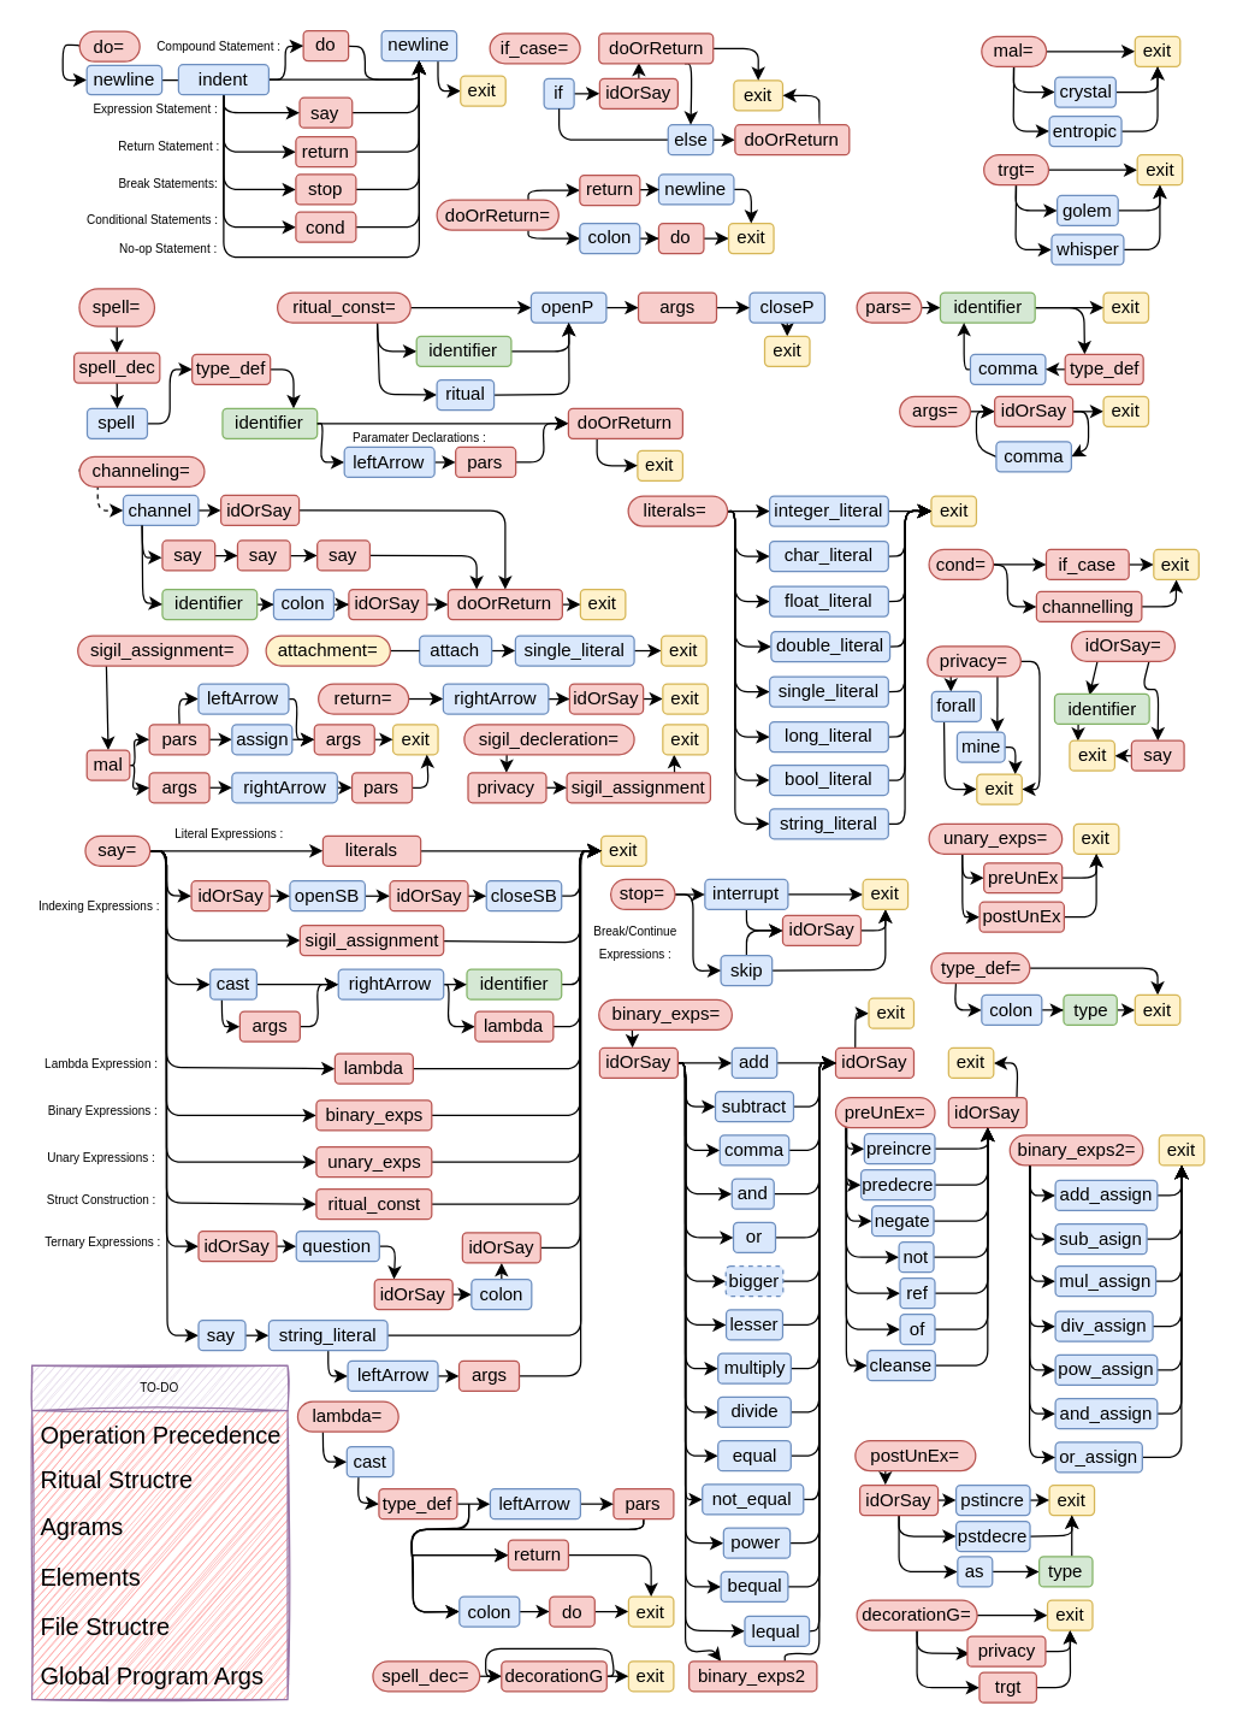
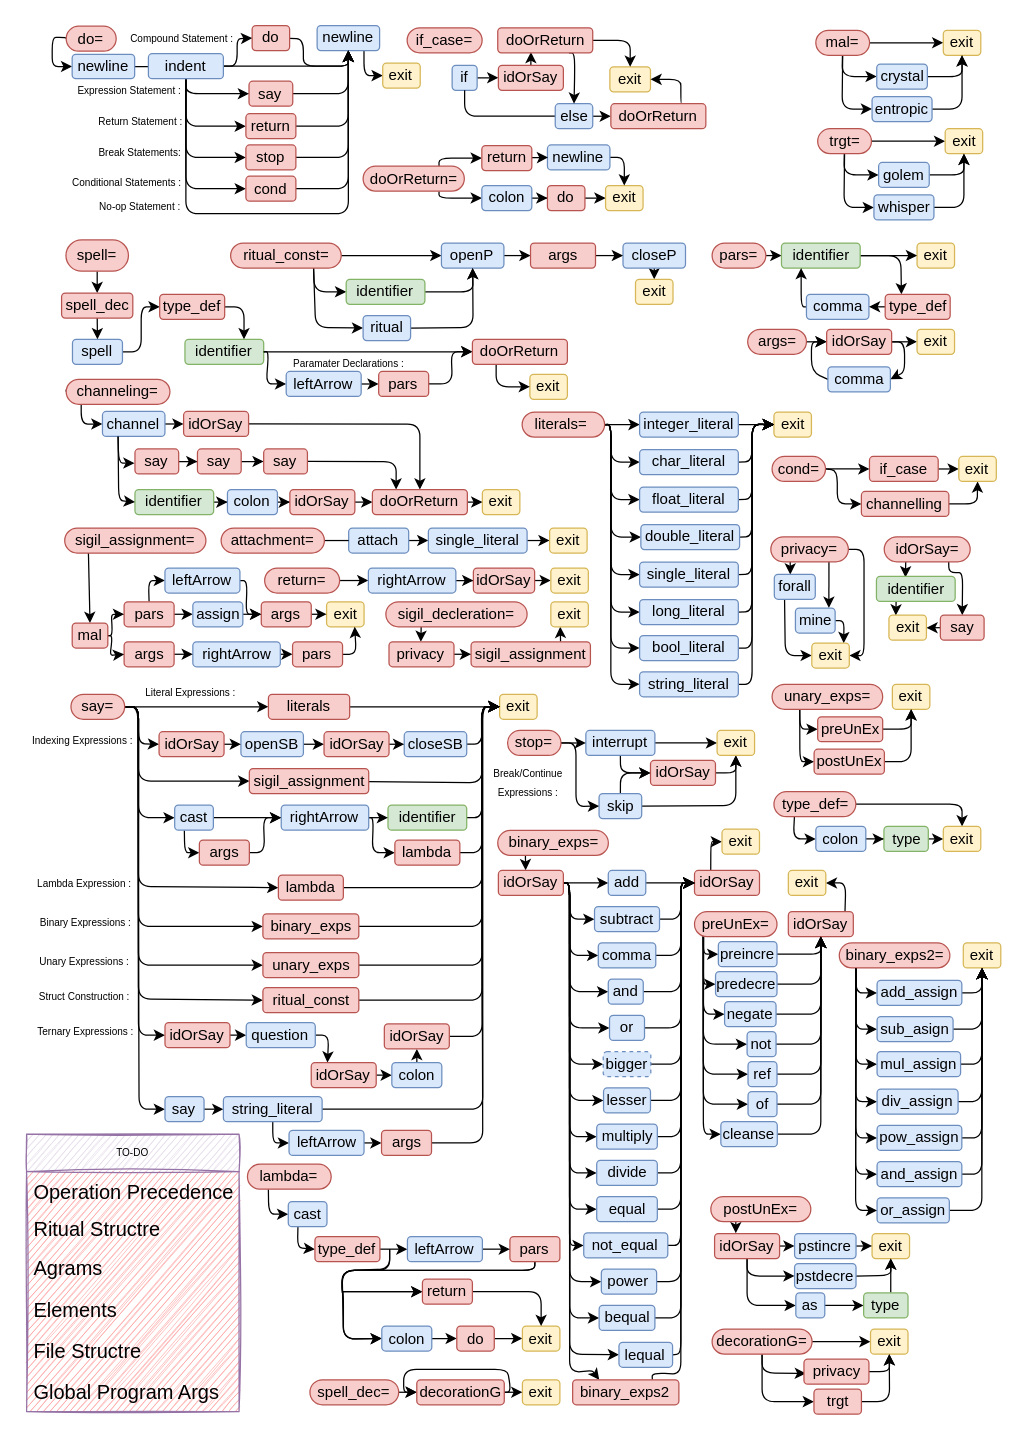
- <mxCell id="46" style="edgeStyle=orthogonalEdgeStyle;rounded=1;orthogonalLoop=1;jettySize=auto;html=1;fontSize=8;entryX=0;entryY=0.5;entryDx=0;entryDy=0;exitX=0;exitY=0.5;exitDx=0;exitDy=0;dashed=1;" parent="1" source="47" target="49" edge="1"><mxGeometry relative="1" as="geometry"><mxPoint x="64.21" y="340" as="targetPoint" /><Array as="points"><mxPoint x="64.21" y="310" /><mxPoint x="64.21" y="339" /></Array></mxGeometry></mxCell>
+ <mxCell id="46" style="edgeStyle=orthogonalEdgeStyle;rounded=1;orthogonalLoop=1;jettySize=auto;html=1;fontSize=8;entryX=0;entryY=0.5;entryDx=0;entryDy=0;exitX=0;exitY=0.5;exitDx=0;exitDy=0;" parent="1" source="47" target="49" edge="1"><mxGeometry relative="1" as="geometry"><mxPoint x="64.21" y="340" as="targetPoint" /><Array as="points"><mxPoint x="64.21" y="310" /><mxPoint x="64.21" y="339" /></Array></mxGeometry></mxCell>
- <mxCell id="127" value="idOrSay=" style="rounded=1;whiteSpace=wrap;html=1;fontSize=12;glass=0;strokeWidth=1;shadow=0;arcSize=50;fillColor=#f8cecc;strokeColor=#b85450;" parent="1" vertex="1"><mxGeometry x="711.75" y="419" width="68.75" height="20" as="geometry" /></mxCell>
+ <mxCell id="127" value="idOrSay=" style="rounded=1;whiteSpace=wrap;html=1;fontSize=12;glass=0;strokeWidth=1;shadow=0;arcSize=50;fillColor=#f8cecc;strokeColor=#b85450;" parent="1" vertex="1"><mxGeometry x="706.75" y="429" width="68.75" height="20" as="geometry" /></mxCell>
- <mxCell id="505" value="attachment=" style="rounded=1;whiteSpace=wrap;html=1;fontSize=12;glass=0;strokeWidth=1;shadow=0;arcSize=50;fillColor=#fff2cc;strokeColor=#b85450;" vertex="1" parent="1"><mxGeometry x="176.15" y="422" width="82.65" height="20" as="geometry" /></mxCell>
+ <mxCell id="505" value="attachment=" style="rounded=1;whiteSpace=wrap;html=1;fontSize=12;glass=0;strokeWidth=1;shadow=0;arcSize=50;fillColor=#f8cecc;strokeColor=#b85450;" vertex="1" parent="1"><mxGeometry x="176.15" y="422" width="82.65" height="20" as="geometry" /></mxCell>
- <mxCell id="124" value="&lt;font style=&quot;font-size: 8px;&quot;&gt;Indexing Expressions :&lt;/font&gt;" style="text;html=1;strokeColor=none;fillColor=none;align=center;verticalAlign=middle;whiteSpace=wrap;rounded=1;" parent="1" vertex="1"><mxGeometry x="24" y="595" width="83" height="12.5" as="geometry" /></mxCell>
+ <mxCell id="124" value="&lt;font style=&quot;font-size: 8px;&quot;&gt;Indexing Expressions :&lt;/font&gt;" style="text;html=1;strokeColor=none;fillColor=none;align=center;verticalAlign=middle;whiteSpace=wrap;rounded=1;" parent="1" vertex="1"><mxGeometry x="24" y="585" width="83" height="12.5" as="geometry" /></mxCell>
